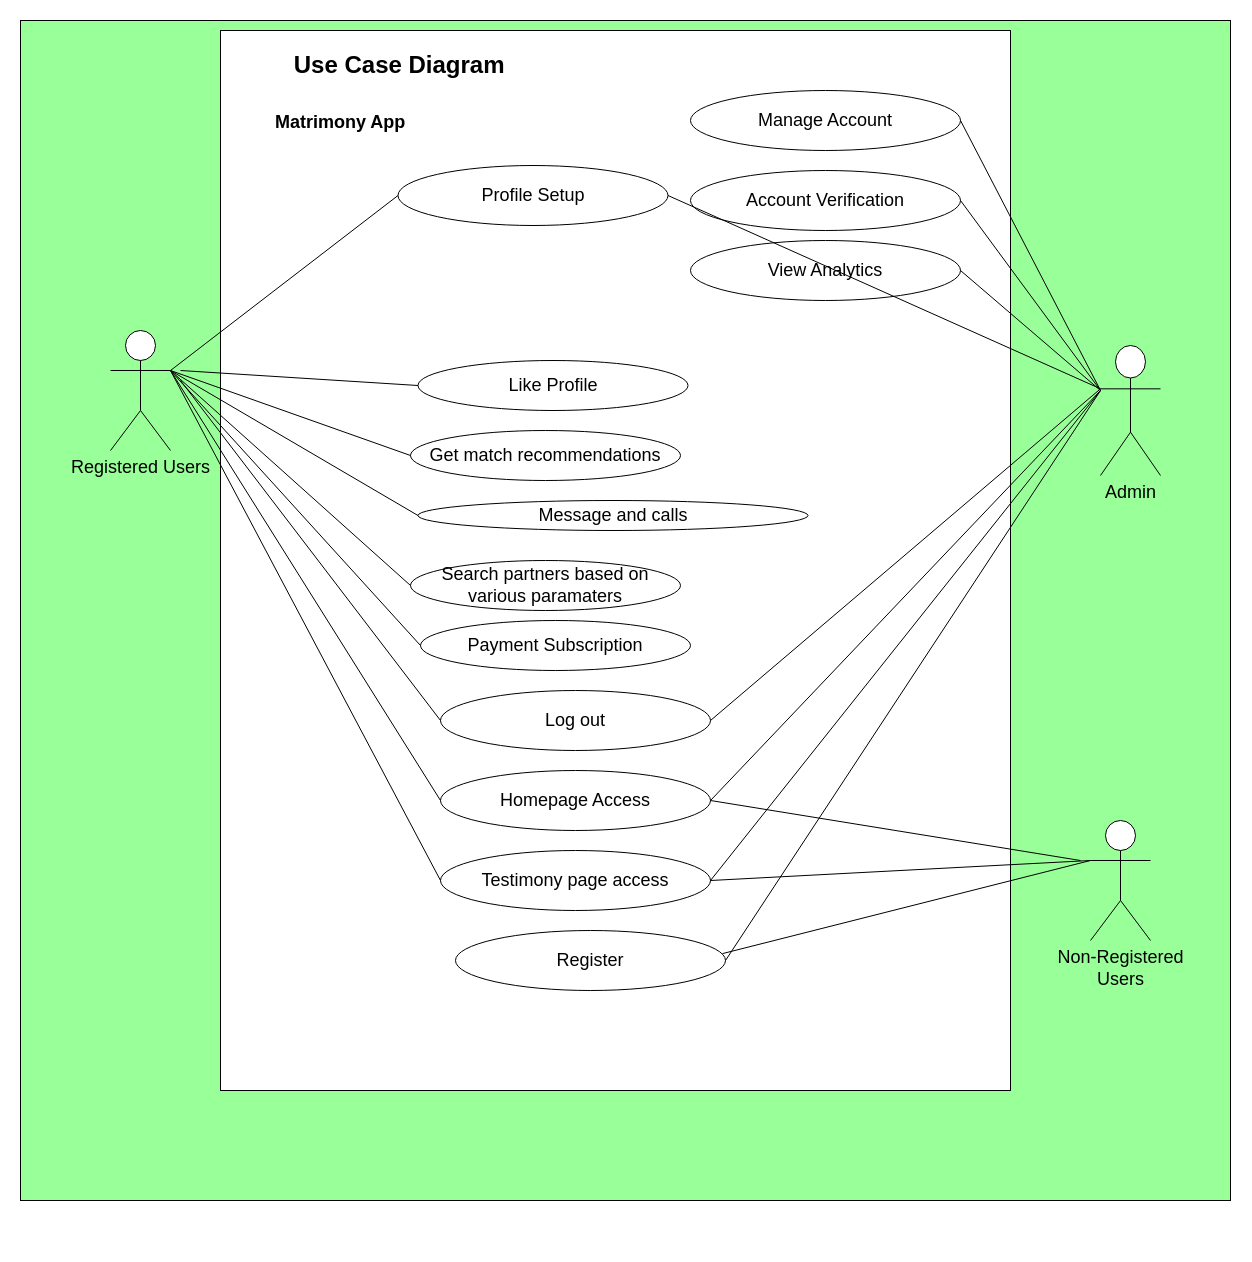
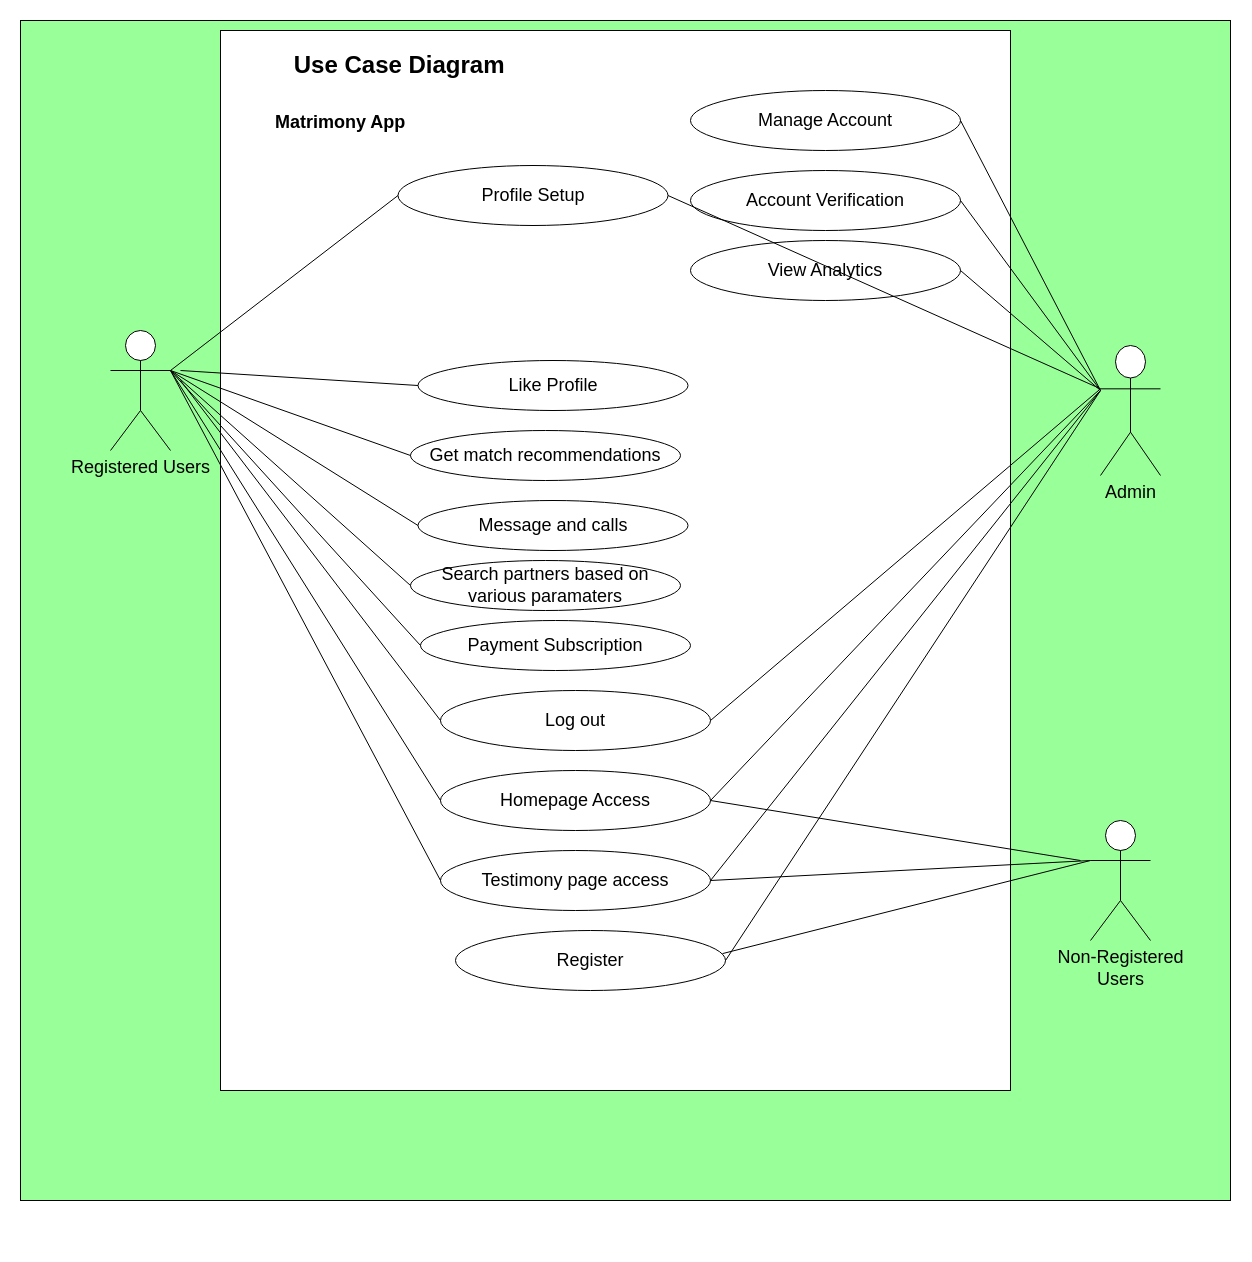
- <mxCell id="20" value="Message and calls" style="ellipse;whiteSpace=wrap;html=1;fontSize=18;" vertex="1" parent="2"><mxGeometry x="397.5" y="380" width="390" height="30" as="geometry" /></mxCell>
+ <mxCell id="20" value="Message and calls" style="ellipse;whiteSpace=wrap;html=1;fontSize=18;" vertex="1" parent="2"><mxGeometry x="397.5" y="380" width="270" height="50" as="geometry" /></mxCell>
